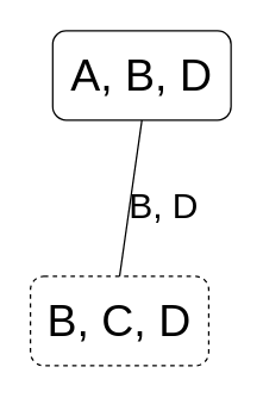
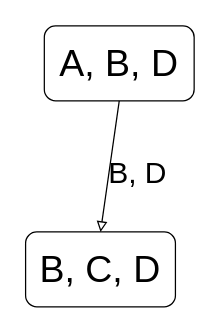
- <mxCell id="4" style="edgeStyle=none;rounded=0;orthogonalLoop=1;jettySize=auto;html=1;entryX=0.5;entryY=0;entryDx=0;entryDy=0;fontSize=30;endArrow=none;endFill=0;exitX=0.5;exitY=1;exitDx=0;exitDy=0;" edge="1" parent="1" source="2" target="3"><mxGeometry relative="1" as="geometry"><mxPoint x="110" y="95" as="sourcePoint" /><mxPoint x="110" y="175" as="targetPoint" /></mxGeometry></mxCell>
+ <mxCell id="4" style="edgeStyle=none;rounded=0;orthogonalLoop=1;jettySize=auto;html=1;entryX=0.5;entryY=0;entryDx=0;entryDy=0;fontSize=30;endArrow=block;endFill=0;exitX=0.5;exitY=1;exitDx=0;exitDy=0;" edge="1" parent="1" source="2" target="3"><mxGeometry relative="1" as="geometry"><mxPoint x="110" y="95" as="sourcePoint" /><mxPoint x="110" y="175" as="targetPoint" /></mxGeometry></mxCell>
- <mxCell id="3" value="&lt;font style=&quot;font-size: 30px&quot;&gt;B, C, D&lt;/font&gt;" style="rounded=1;whiteSpace=wrap;html=1;dashed=1;" vertex="1" parent="1"><mxGeometry x="20" y="185" width="120" height="60" as="geometry" /></mxCell>
+ <mxCell id="3" value="&lt;font style=&quot;font-size: 30px&quot;&gt;B, C, D&lt;/font&gt;" style="rounded=1;whiteSpace=wrap;html=1;" vertex="1" parent="1"><mxGeometry x="20" y="185" width="120" height="60" as="geometry" /></mxCell>
